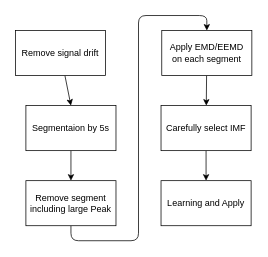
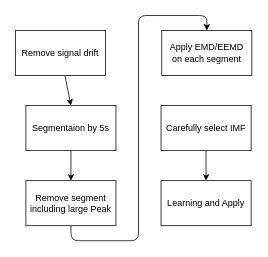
- <mxCell id="6" value="" style="edgeStyle=none;html=1;" edge="1" parent="1" source="7" target="9"><mxGeometry relative="1" as="geometry" /></mxCell>
